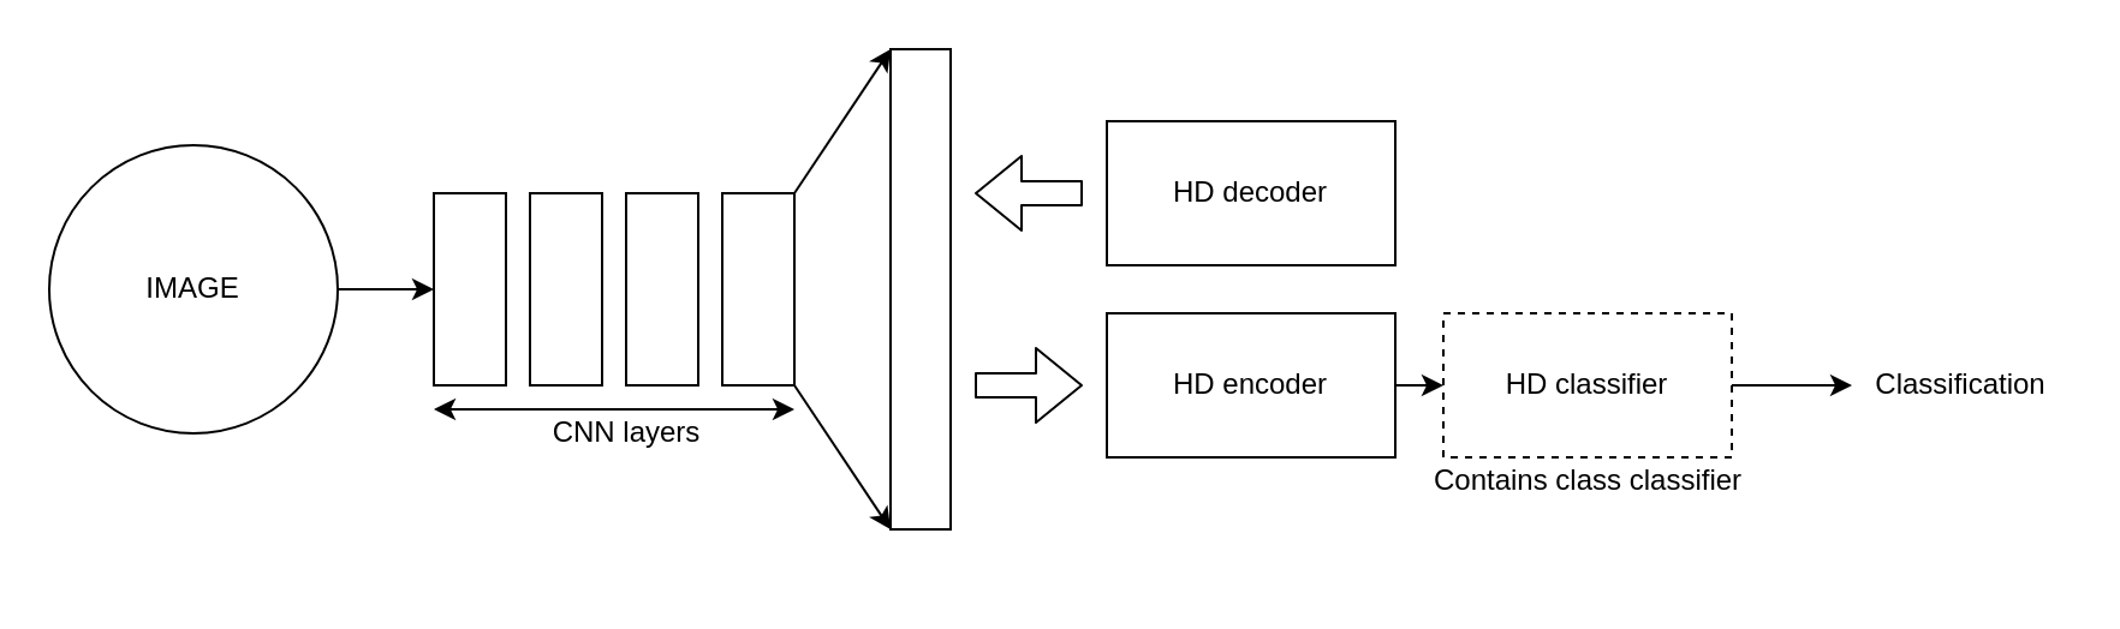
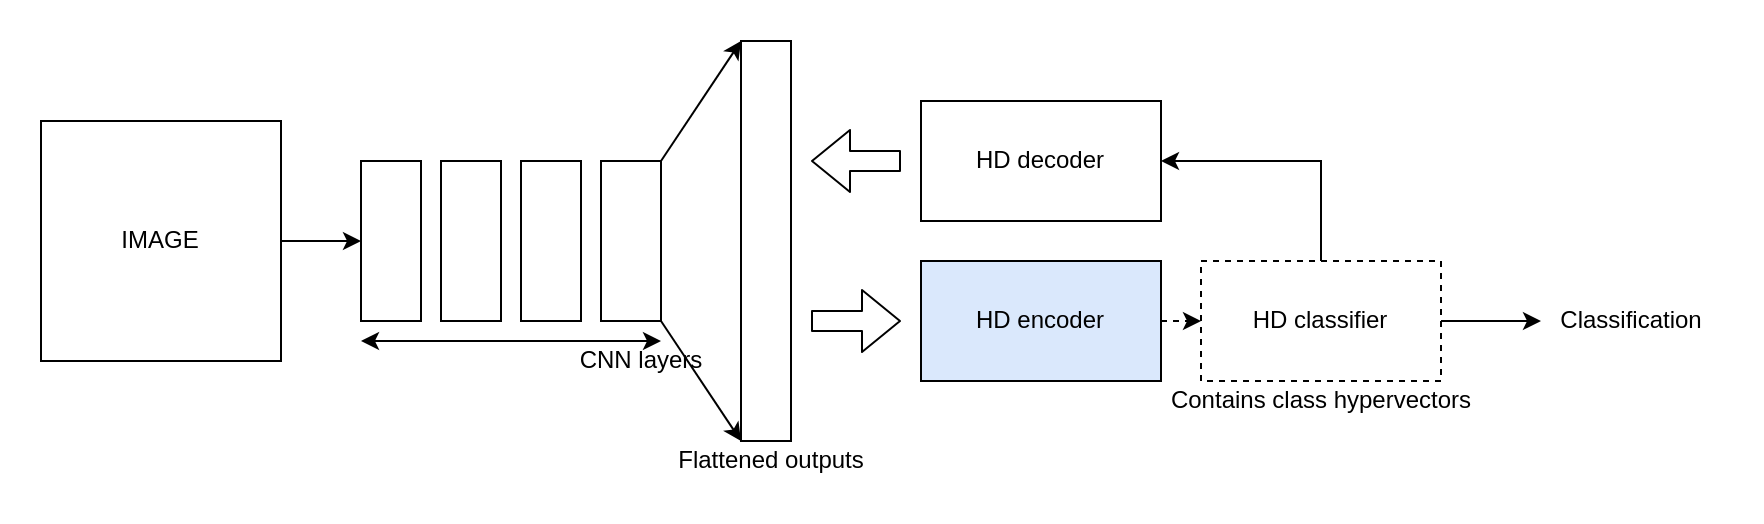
+ <mxCell id="17" style="edgeStyle=orthogonalEdgeStyle;rounded=0;orthogonalLoop=1;jettySize=auto;html=1;exitX=0.5;exitY=0;exitDx=0;exitDy=0;entryX=1;entryY=0.5;entryDx=0;entryDy=0;strokeColor=#000000;" edge="1" parent="1" source="19" target="20"><mxGeometry relative="1" as="geometry" /></mxCell>
- <mxCell id="3" value="IMAGE" style="ellipse;whiteSpace=wrap;html=1;" vertex="1" parent="1"><mxGeometry x="20" y="60" width="120" height="120" as="geometry" /></mxCell>
+ <mxCell id="3" value="IMAGE" style="rounded=0;whiteSpace=wrap;html=1;" vertex="1" parent="1"><mxGeometry x="20" y="60" width="120" height="120" as="geometry" /></mxCell>
- <mxCell id="16" value="HD encoder" style="rounded=0;whiteSpace=wrap;html=1;" vertex="1" parent="1"><mxGeometry x="460" y="130" width="120" height="60" as="geometry" /></mxCell>
+ <mxCell id="16" value="HD encoder" style="rounded=0;whiteSpace=wrap;html=1;fillColor=#dae8fc;" vertex="1" parent="1"><mxGeometry x="460" y="130" width="120" height="60" as="geometry" /></mxCell>
- <mxCell id="15" style="edgeStyle=orthogonalEdgeStyle;rounded=0;orthogonalLoop=1;jettySize=auto;html=1;exitX=1;exitY=0.5;exitDx=0;exitDy=0;entryX=0;entryY=0.5;entryDx=0;entryDy=0;strokeColor=#000000;" edge="1" parent="1" source="16" target="19"><mxGeometry relative="1" as="geometry" /></mxCell>
+ <mxCell id="15" style="edgeStyle=orthogonalEdgeStyle;rounded=0;orthogonalLoop=1;jettySize=auto;html=1;exitX=1;exitY=0.5;exitDx=0;exitDy=0;entryX=0;entryY=0.5;entryDx=0;entryDy=0;strokeColor=#000000;dashed=1;" edge="1" parent="1" source="16" target="19"><mxGeometry relative="1" as="geometry" /></mxCell>
- <mxCell id="10" value="CNN layers" style="text;html=1;align=center;verticalAlign=middle;resizable=0;points=[];autosize=1;" vertex="1" parent="1"><mxGeometry x="220" y="170" width="80" height="20" as="geometry" /></mxCell>
+ <mxCell id="10" value="CNN layers" style="text;html=1;align=center;verticalAlign=middle;resizable=0;points=[];autosize=1;" vertex="1" parent="1"><mxGeometry x="280" y="170" width="80" height="20" as="geometry" /></mxCell>
- <mxCell id="22" value="Contains class classifier" style="text;html=1;align=center;verticalAlign=middle;resizable=0;points=[];autosize=1;" vertex="1" parent="1"><mxGeometry x="575" y="190" width="170" height="20" as="geometry" /></mxCell>
+ <mxCell id="22" value="Contains class hypervectors" style="text;html=1;align=center;verticalAlign=middle;resizable=0;points=[];autosize=1;" vertex="1" parent="1"><mxGeometry x="575" y="190" width="170" height="20" as="geometry" /></mxCell>
+ <mxCell id="13" value="Flattened outputs" style="text;html=1;align=center;verticalAlign=middle;resizable=0;points=[];autosize=1;" vertex="1" parent="1"><mxGeometry x="330" y="220" width="110" height="20" as="geometry" /></mxCell>
